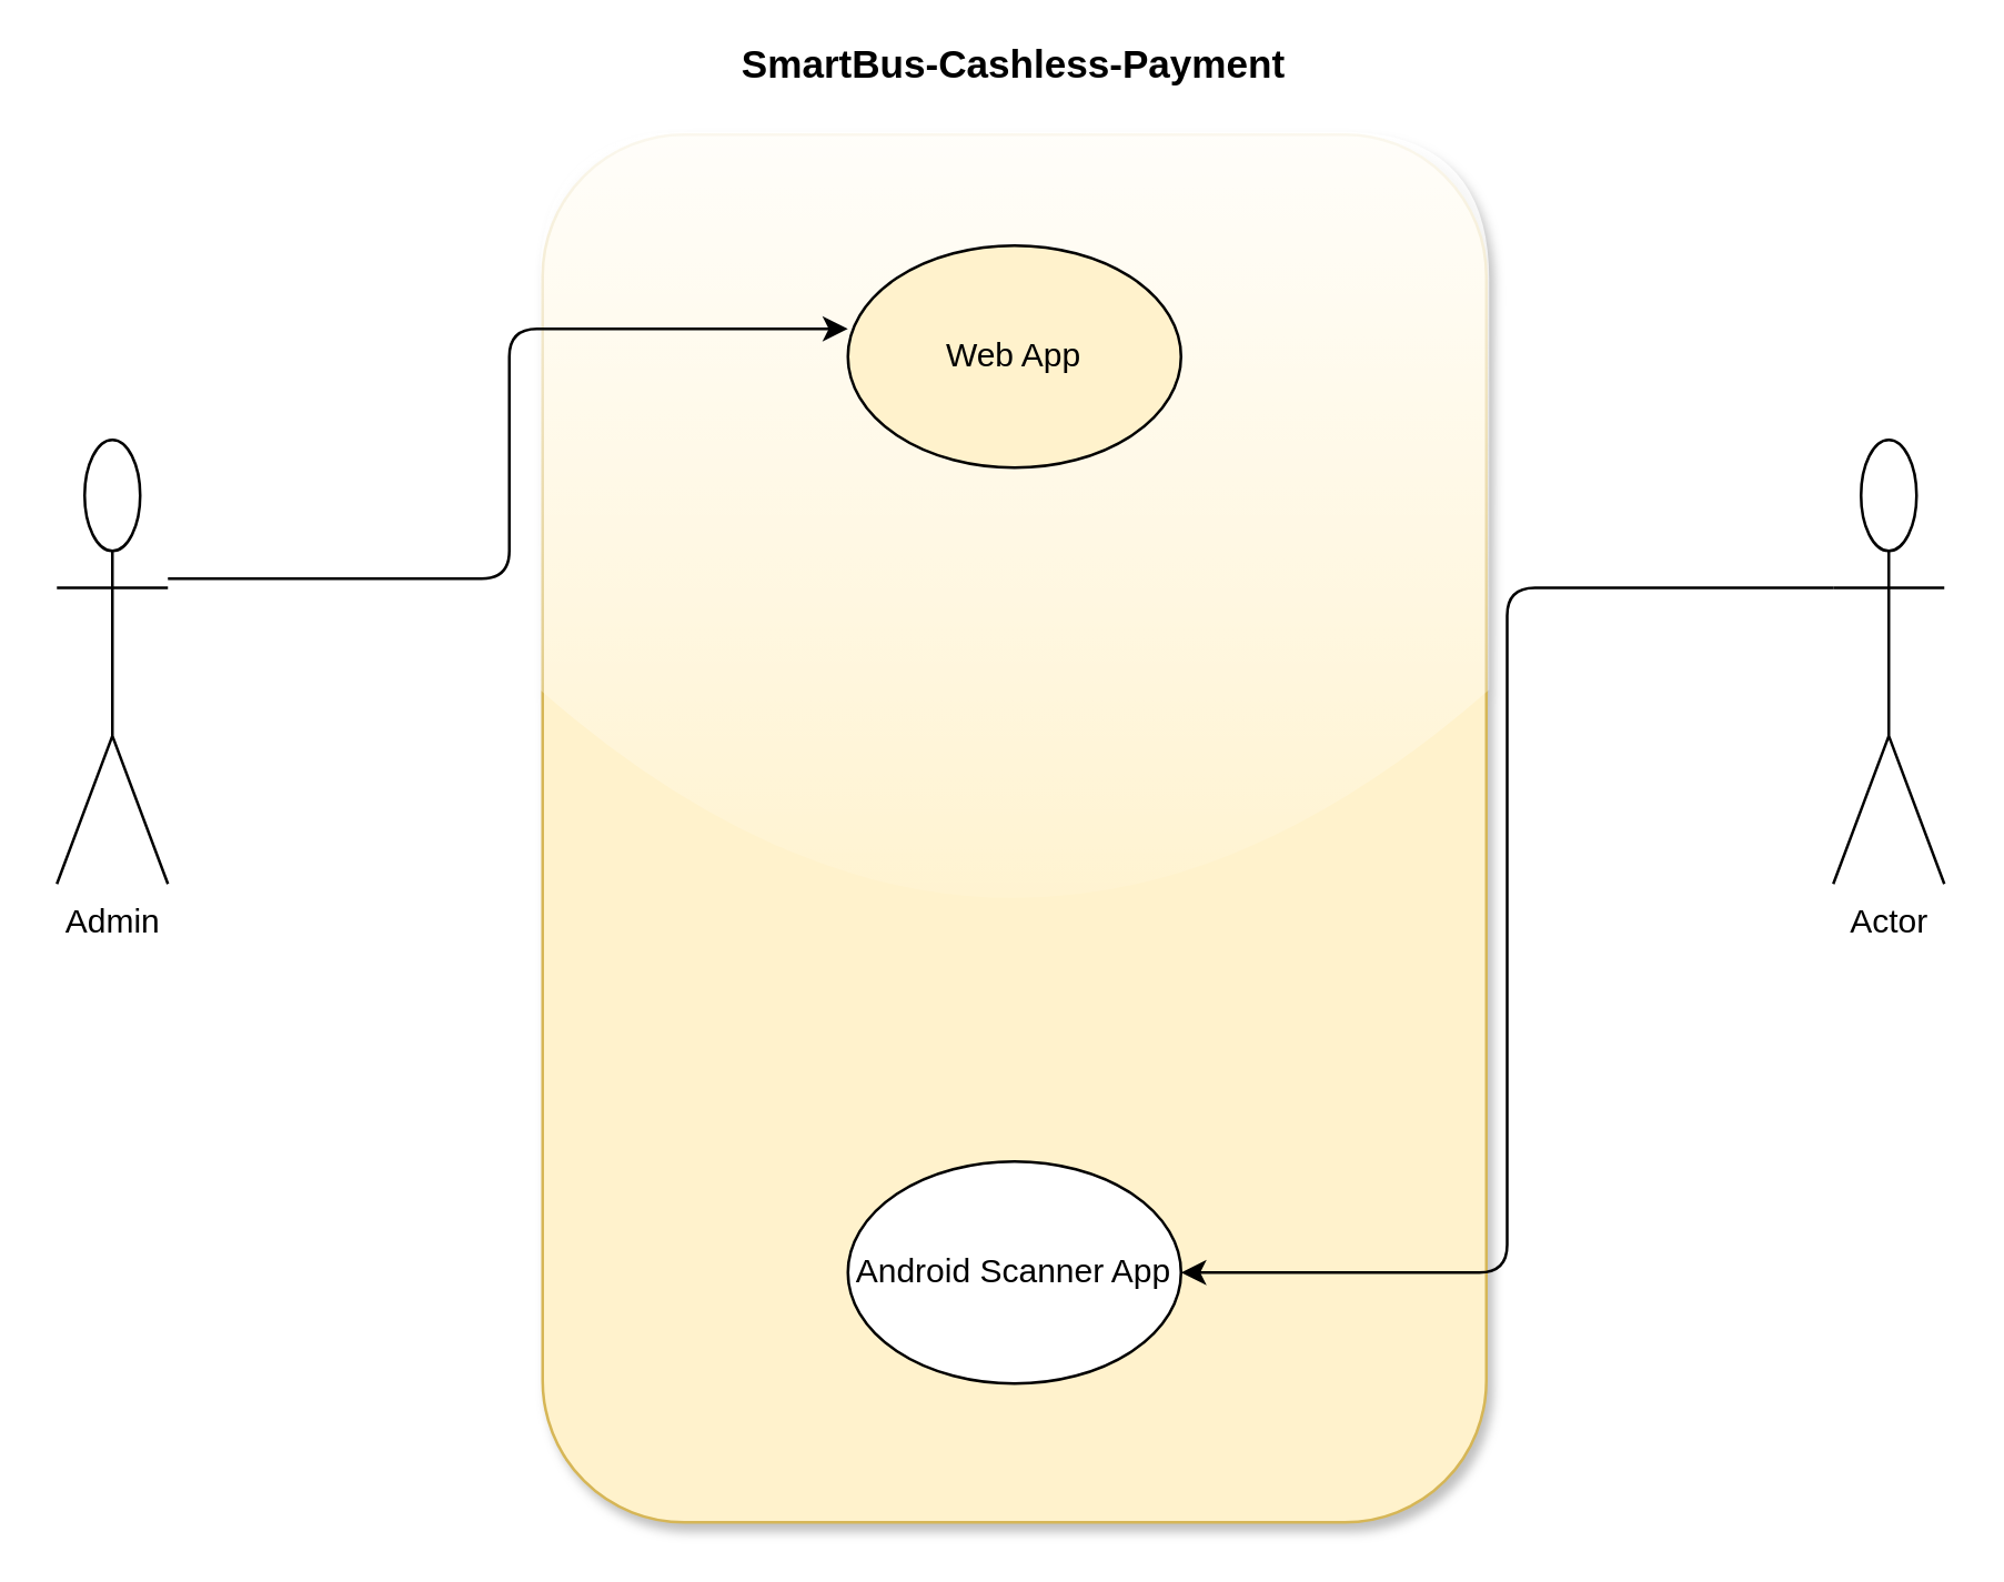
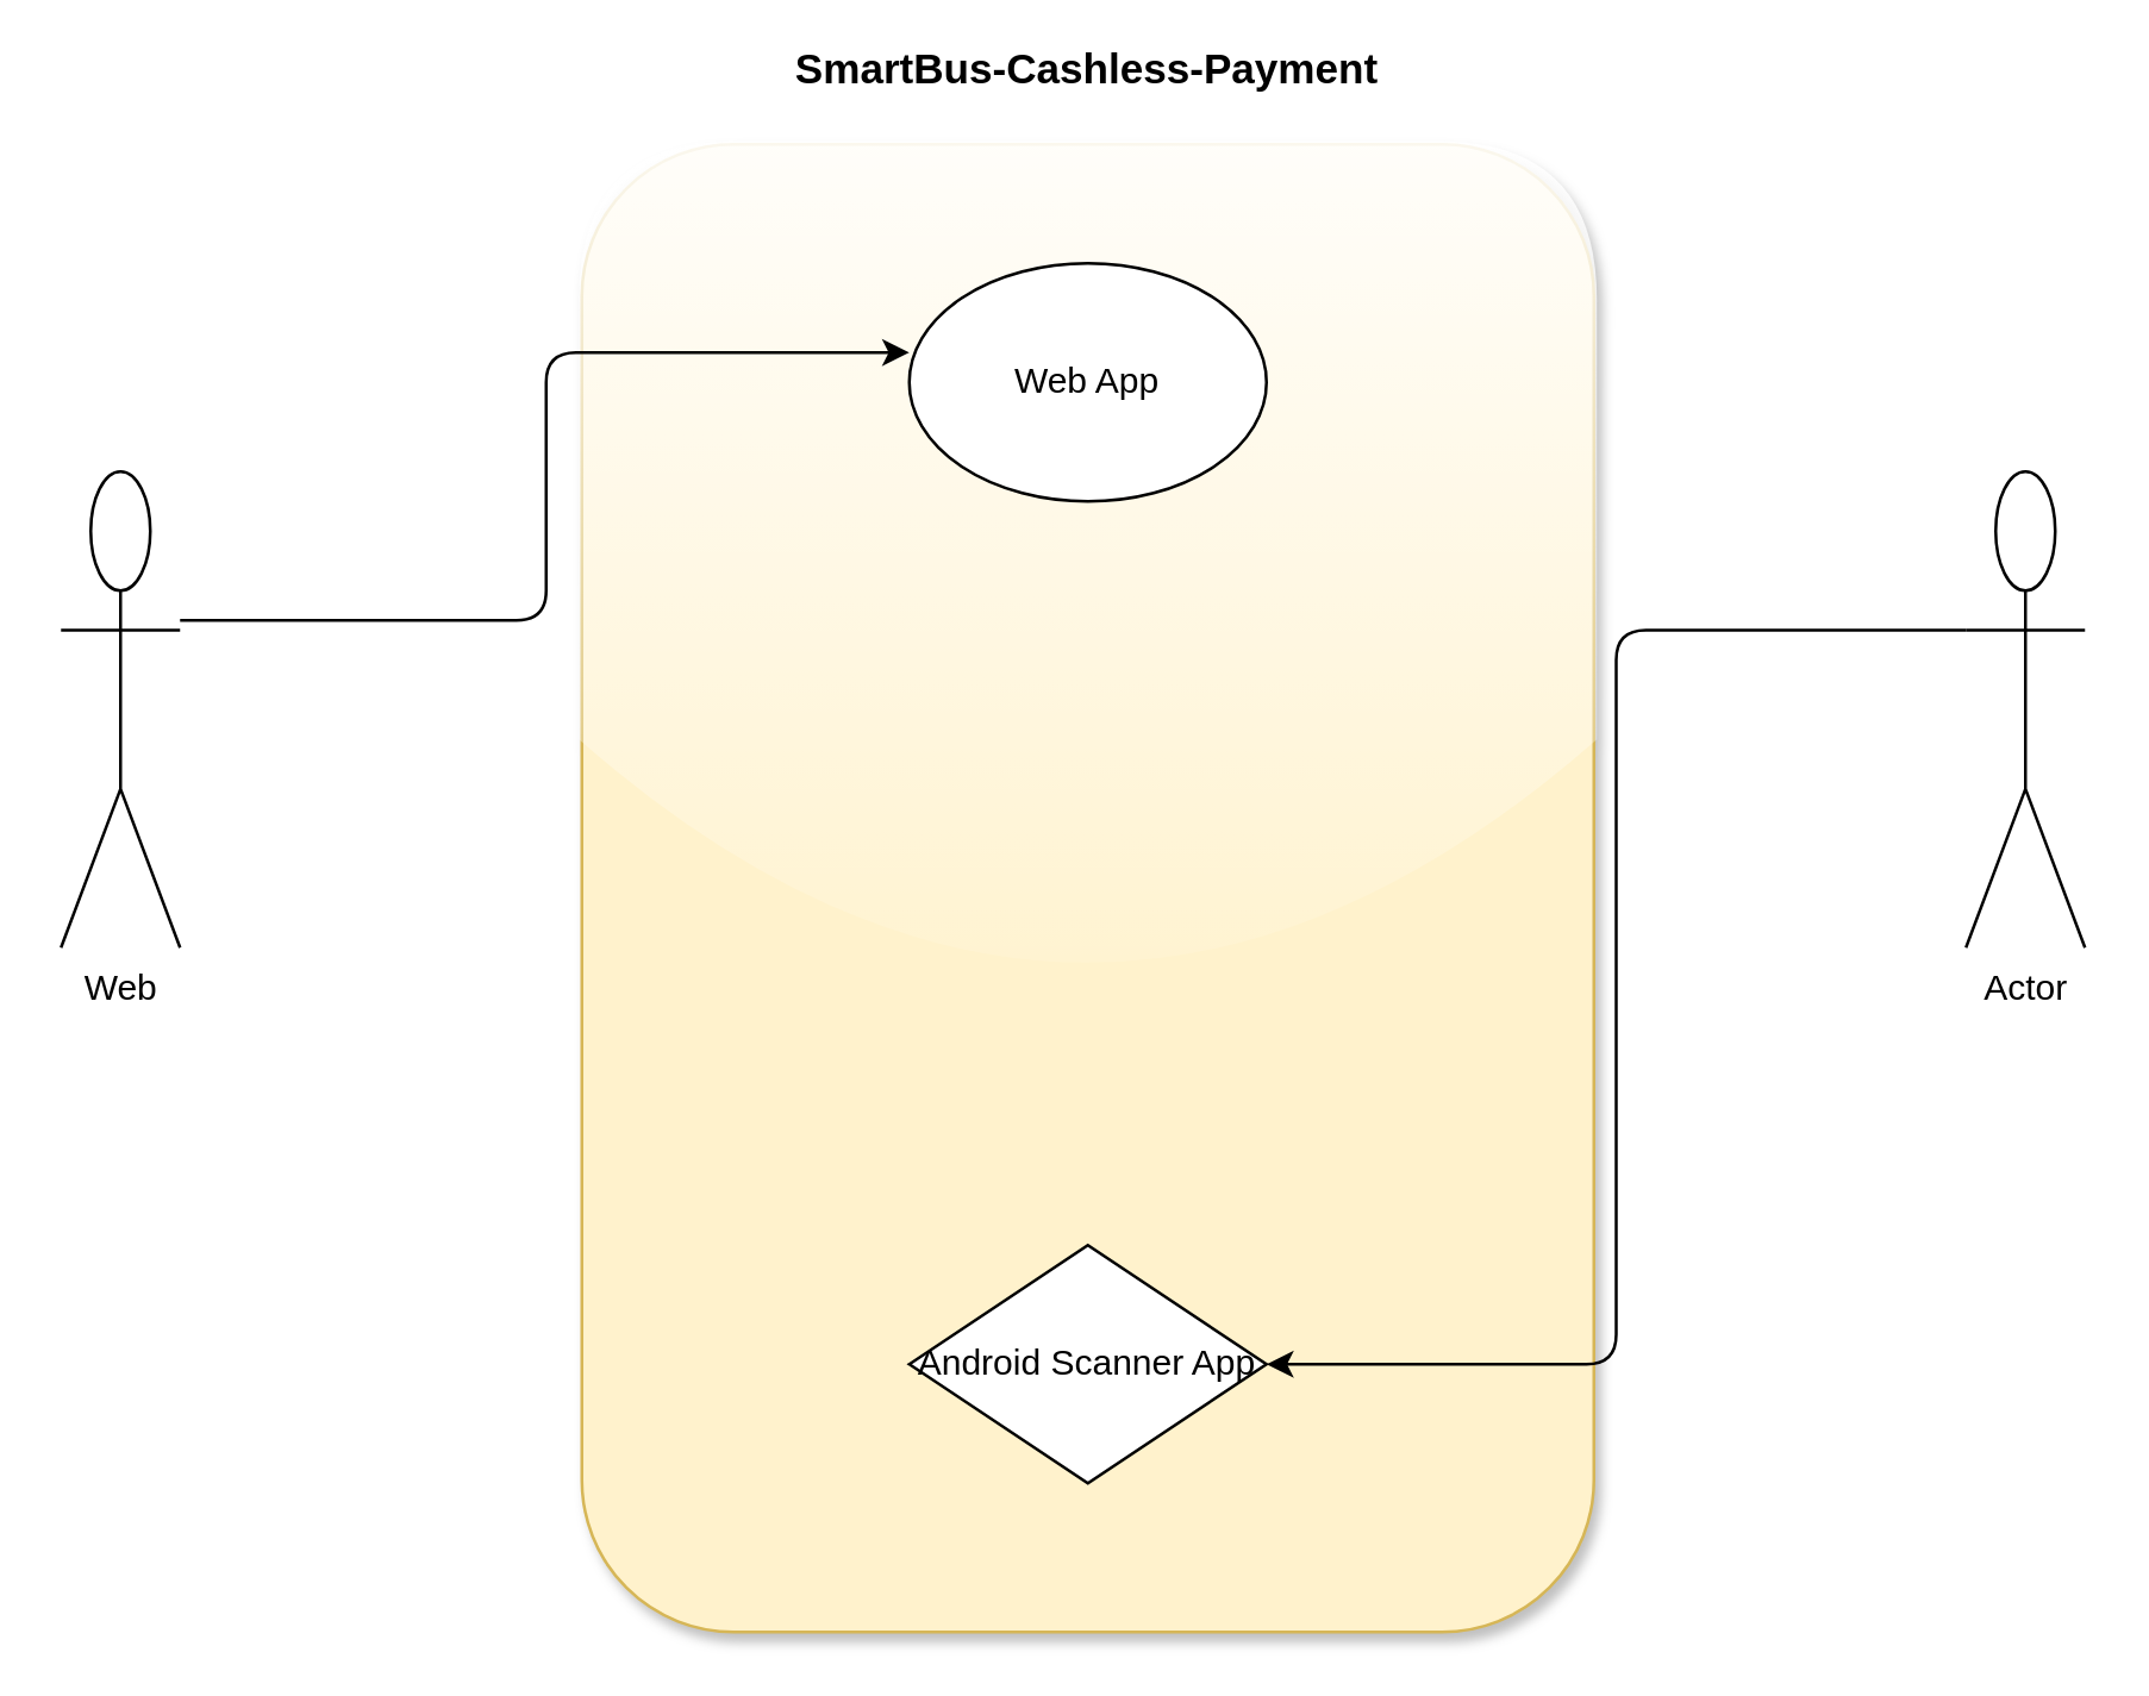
- <mxCell id="7" value="Web App" style="ellipse;whiteSpace=wrap;html=1;fillColor=#fff2cc;" vertex="1" parent="1"><mxGeometry x="305" y="60" width="120" height="80" as="geometry" /></mxCell>
+ <mxCell id="7" value="Web App" style="ellipse;whiteSpace=wrap;html=1;" vertex="1" parent="1"><mxGeometry x="305" y="60" width="120" height="80" as="geometry" /></mxCell>
- <mxCell id="4" value="Admin" style="shape=umlActor;verticalLabelPosition=bottom;verticalAlign=top;html=1;outlineConnect=0;" vertex="1" parent="1"><mxGeometry x="20" y="130" width="40" height="160" as="geometry" /></mxCell>
+ <mxCell id="4" value="Web" style="shape=umlActor;verticalLabelPosition=bottom;verticalAlign=top;html=1;outlineConnect=0;" vertex="1" parent="1"><mxGeometry x="20" y="130" width="40" height="160" as="geometry" /></mxCell>
- <mxCell id="8" value="Android Scanner App" style="ellipse;whiteSpace=wrap;html=1;" vertex="1" parent="1"><mxGeometry x="305" y="390" width="120" height="80" as="geometry" /></mxCell>
+ <mxCell id="8" value="Android Scanner App" style="rhombus;whiteSpace=wrap;html=1;" vertex="1" parent="1"><mxGeometry x="305" y="390" width="120" height="80" as="geometry" /></mxCell>
